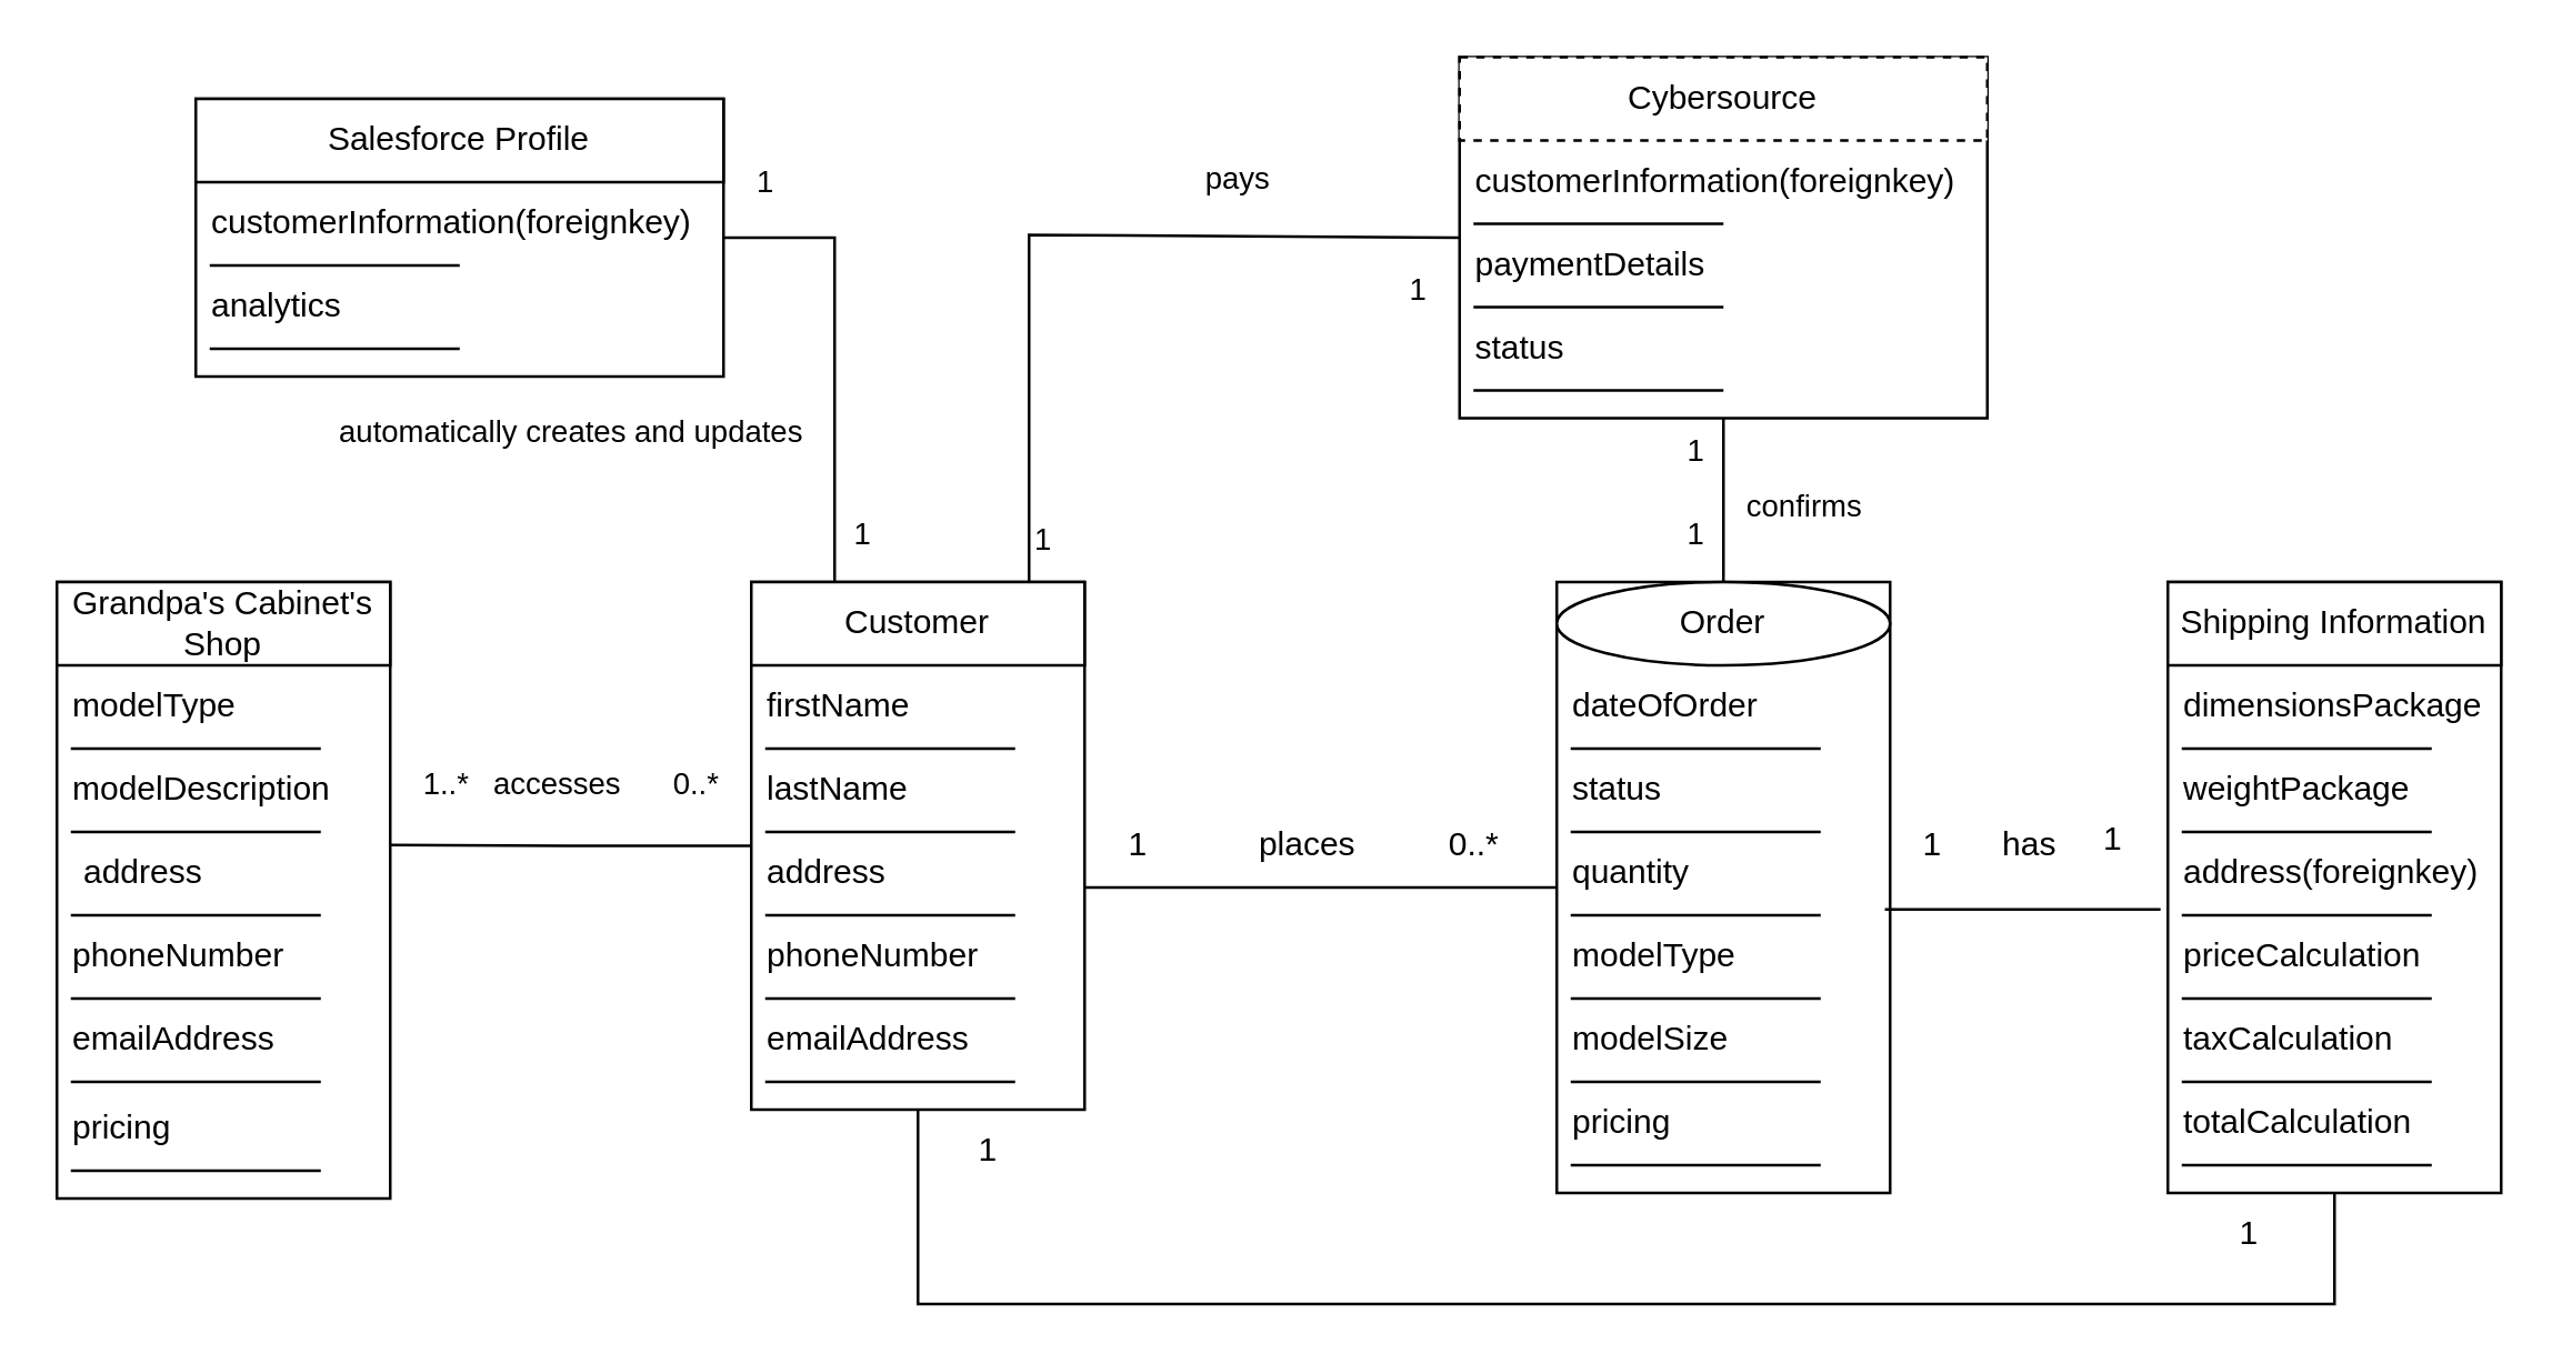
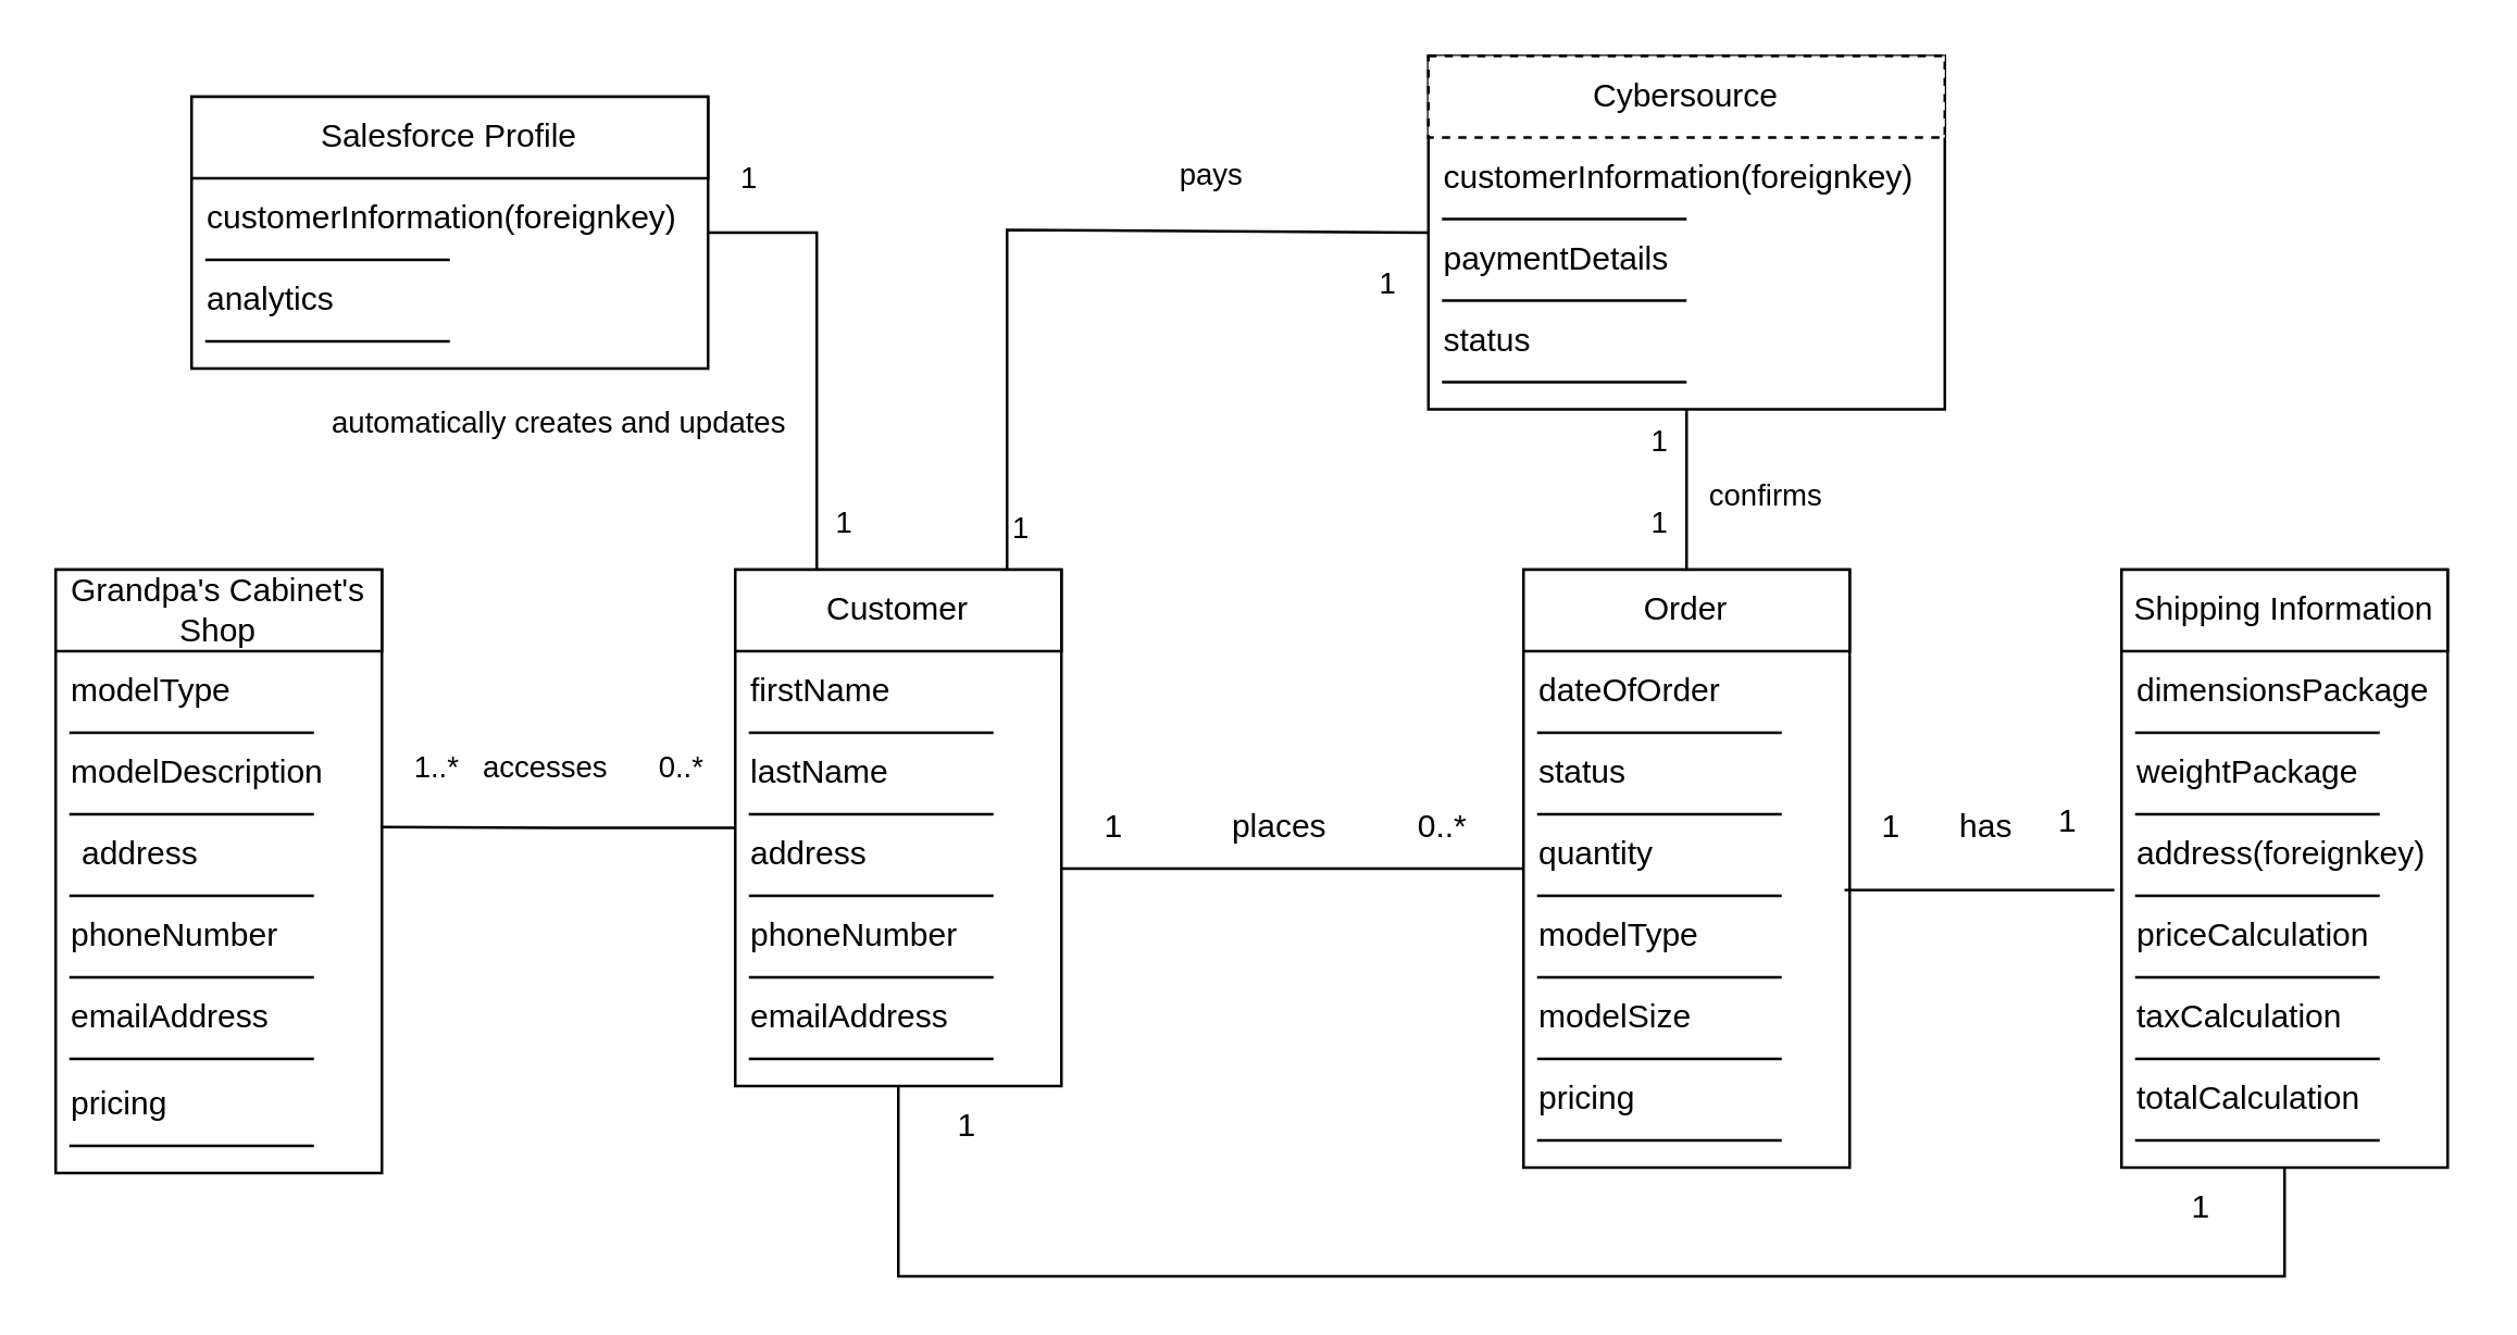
- <mxCell id="20" value="Order" style="ellipse;whiteSpace=wrap;html=1;" parent="1" vertex="1"><mxGeometry x="560" y="209" width="120" height="30" as="geometry" /></mxCell>
+ <mxCell id="20" value="Order" style="rounded=0;whiteSpace=wrap;html=1;" parent="1" vertex="1"><mxGeometry x="560" y="209" width="120" height="30" as="geometry" /></mxCell>
